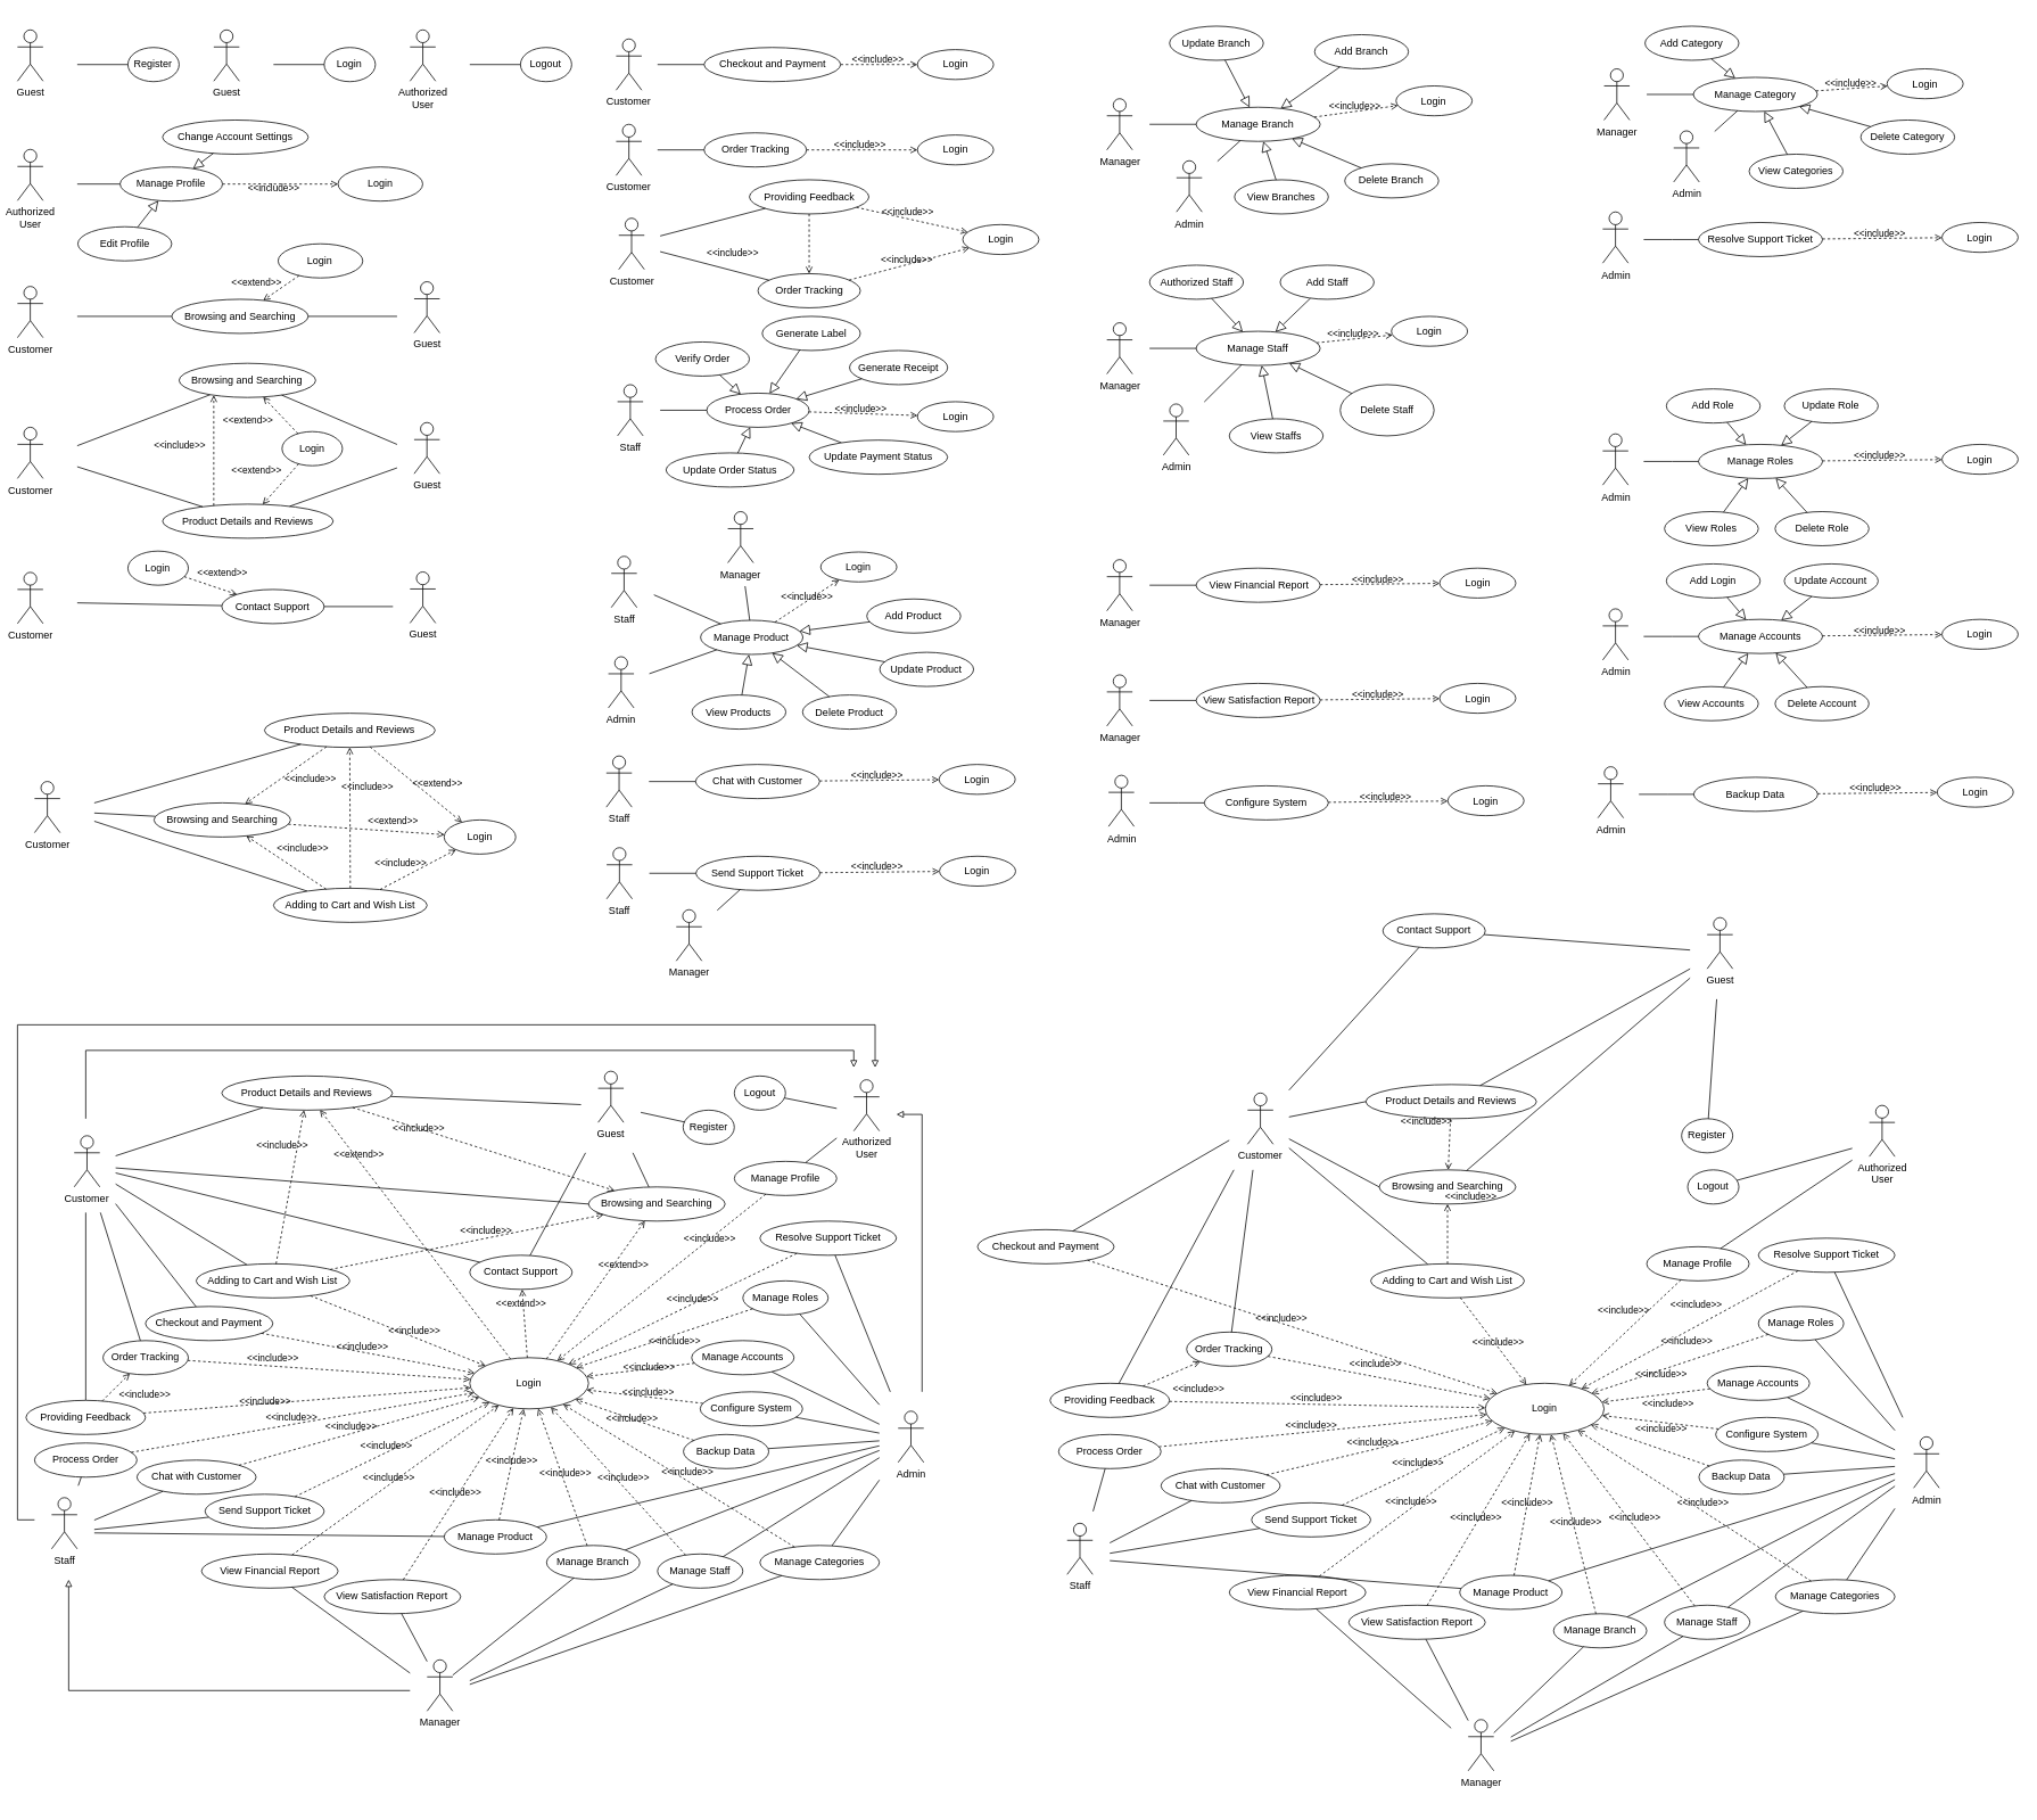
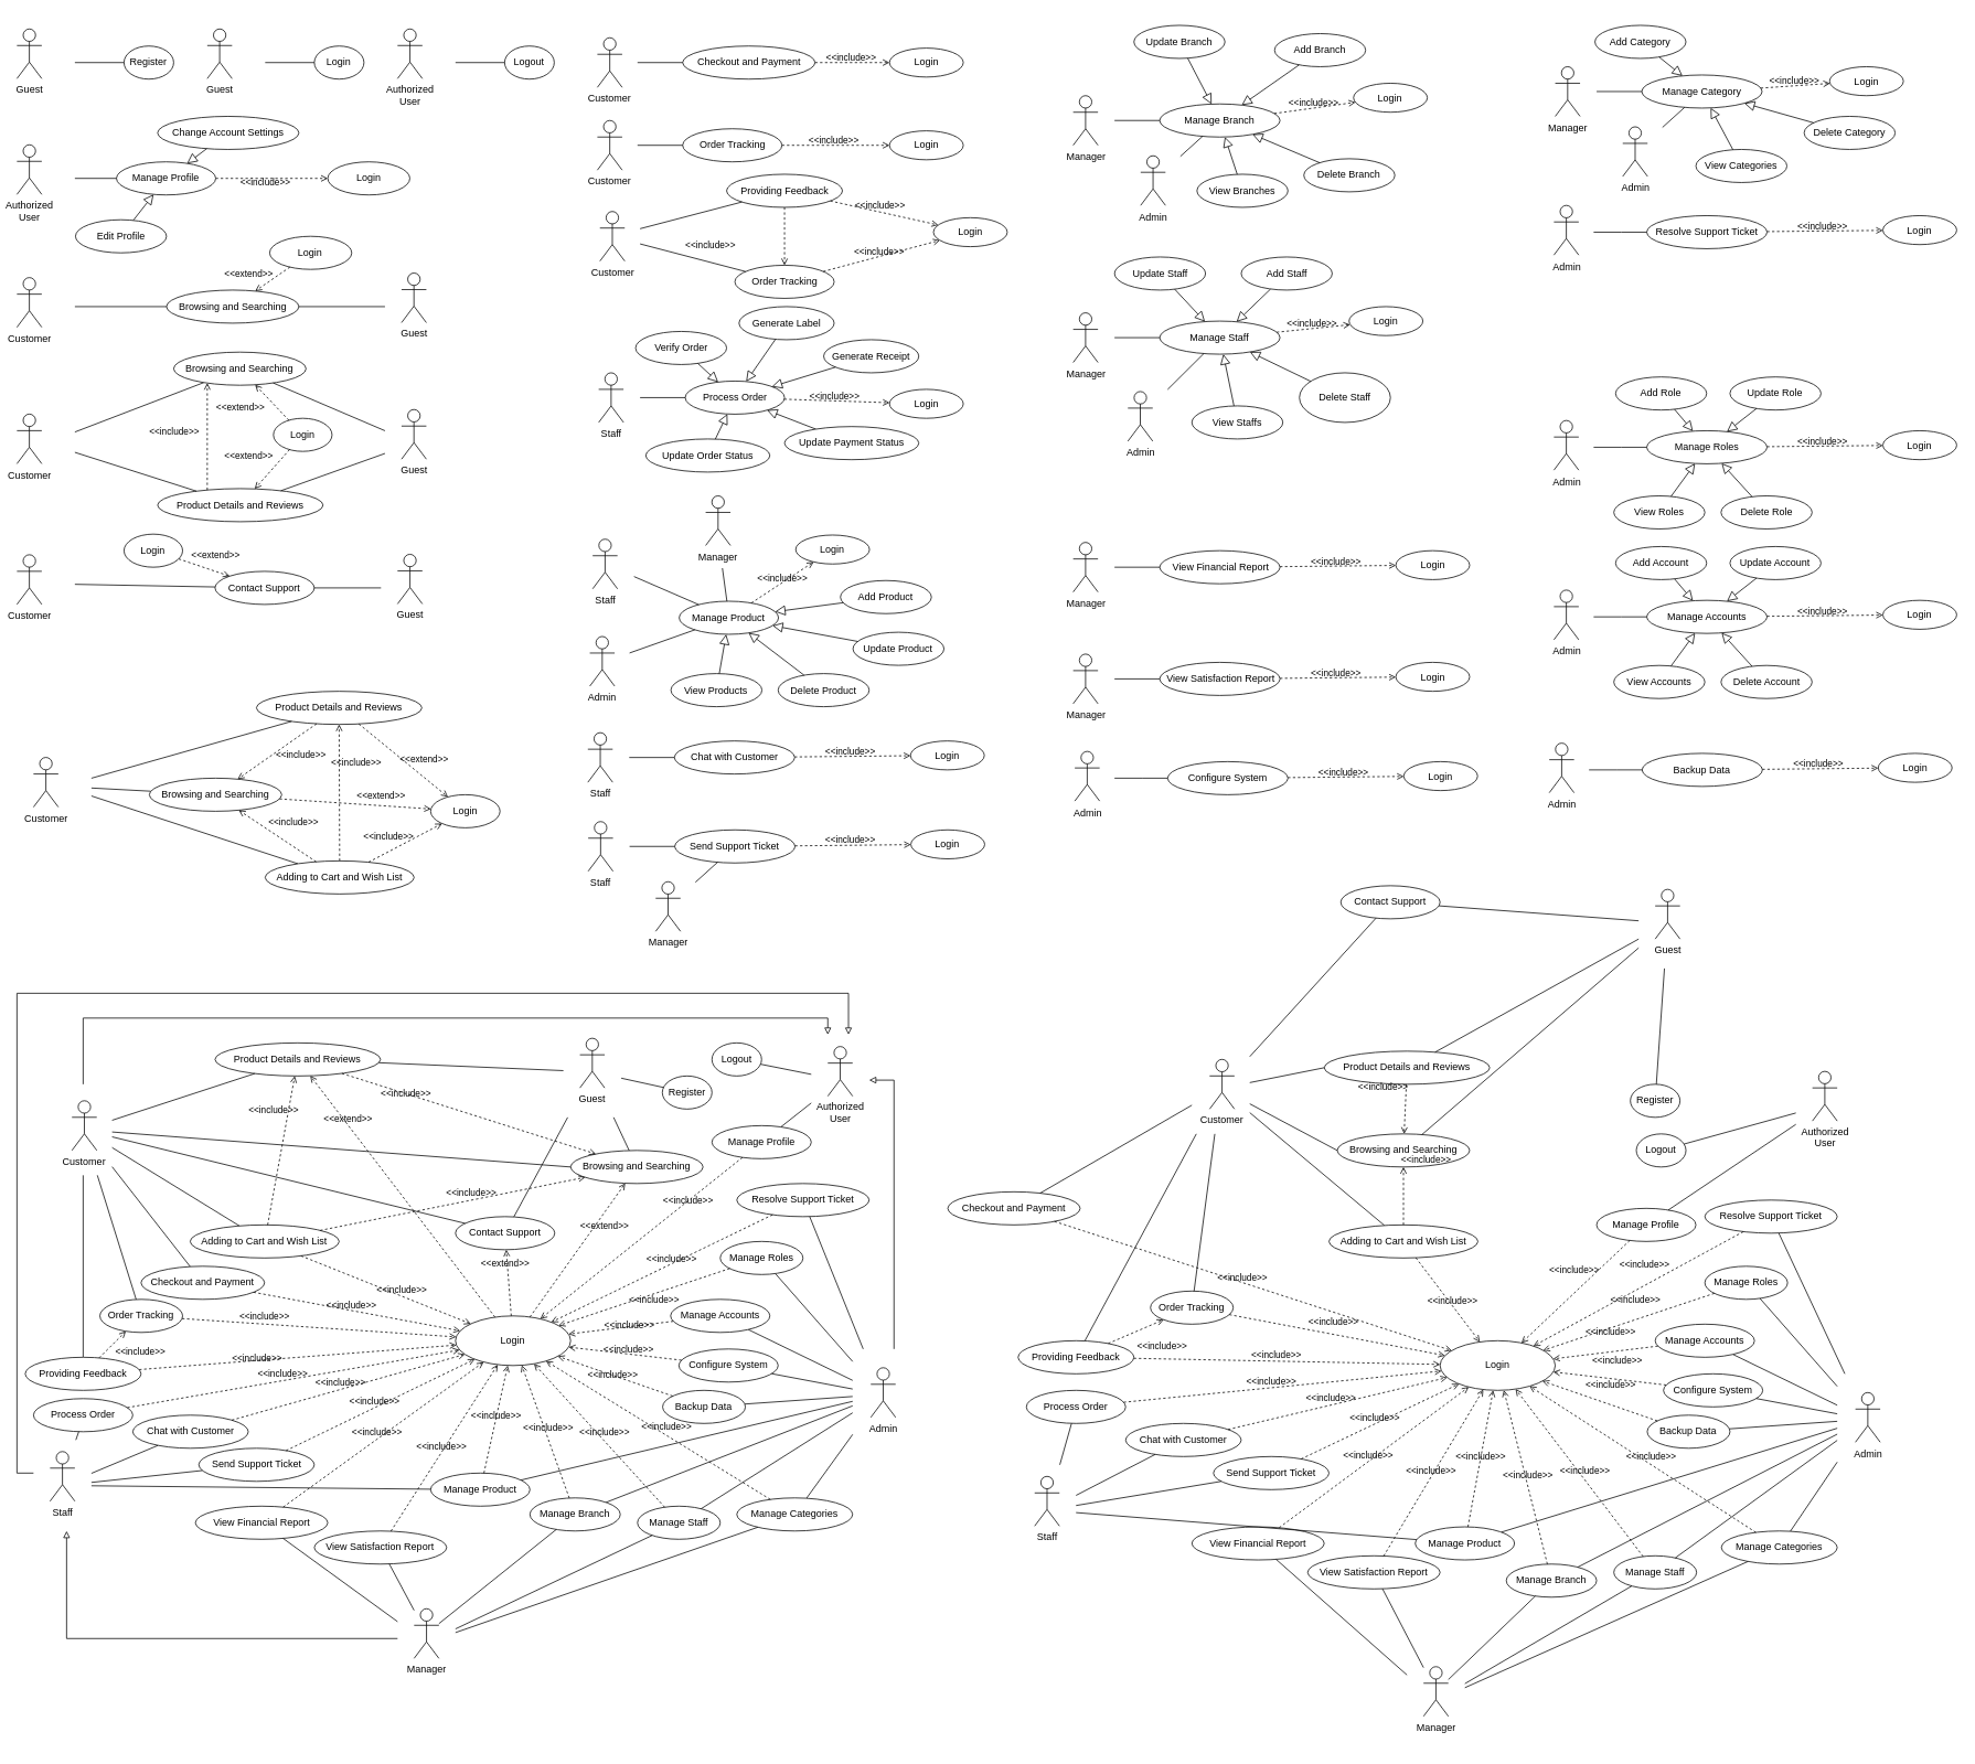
- <mxCell id="441" value="Authorized Staff" style="ellipse;whiteSpace=wrap;html=1;" parent="1" vertex="1"><mxGeometry x="1346.55" y="310" width="110" height="40" as="geometry" /></mxCell>
+ <mxCell id="441" value="Update Staff" style="ellipse;whiteSpace=wrap;html=1;" parent="1" vertex="1"><mxGeometry x="1346.55" y="310" width="110" height="40" as="geometry" /></mxCell>
- <mxCell id="455" value="Add Login" style="ellipse;whiteSpace=wrap;html=1;" parent="1" vertex="1"><mxGeometry x="1952.17" y="660" width="110" height="40" as="geometry" /></mxCell>
+ <mxCell id="455" value="Add Account" style="ellipse;whiteSpace=wrap;html=1;" parent="1" vertex="1"><mxGeometry x="1952.17" y="660" width="110" height="40" as="geometry" /></mxCell>
